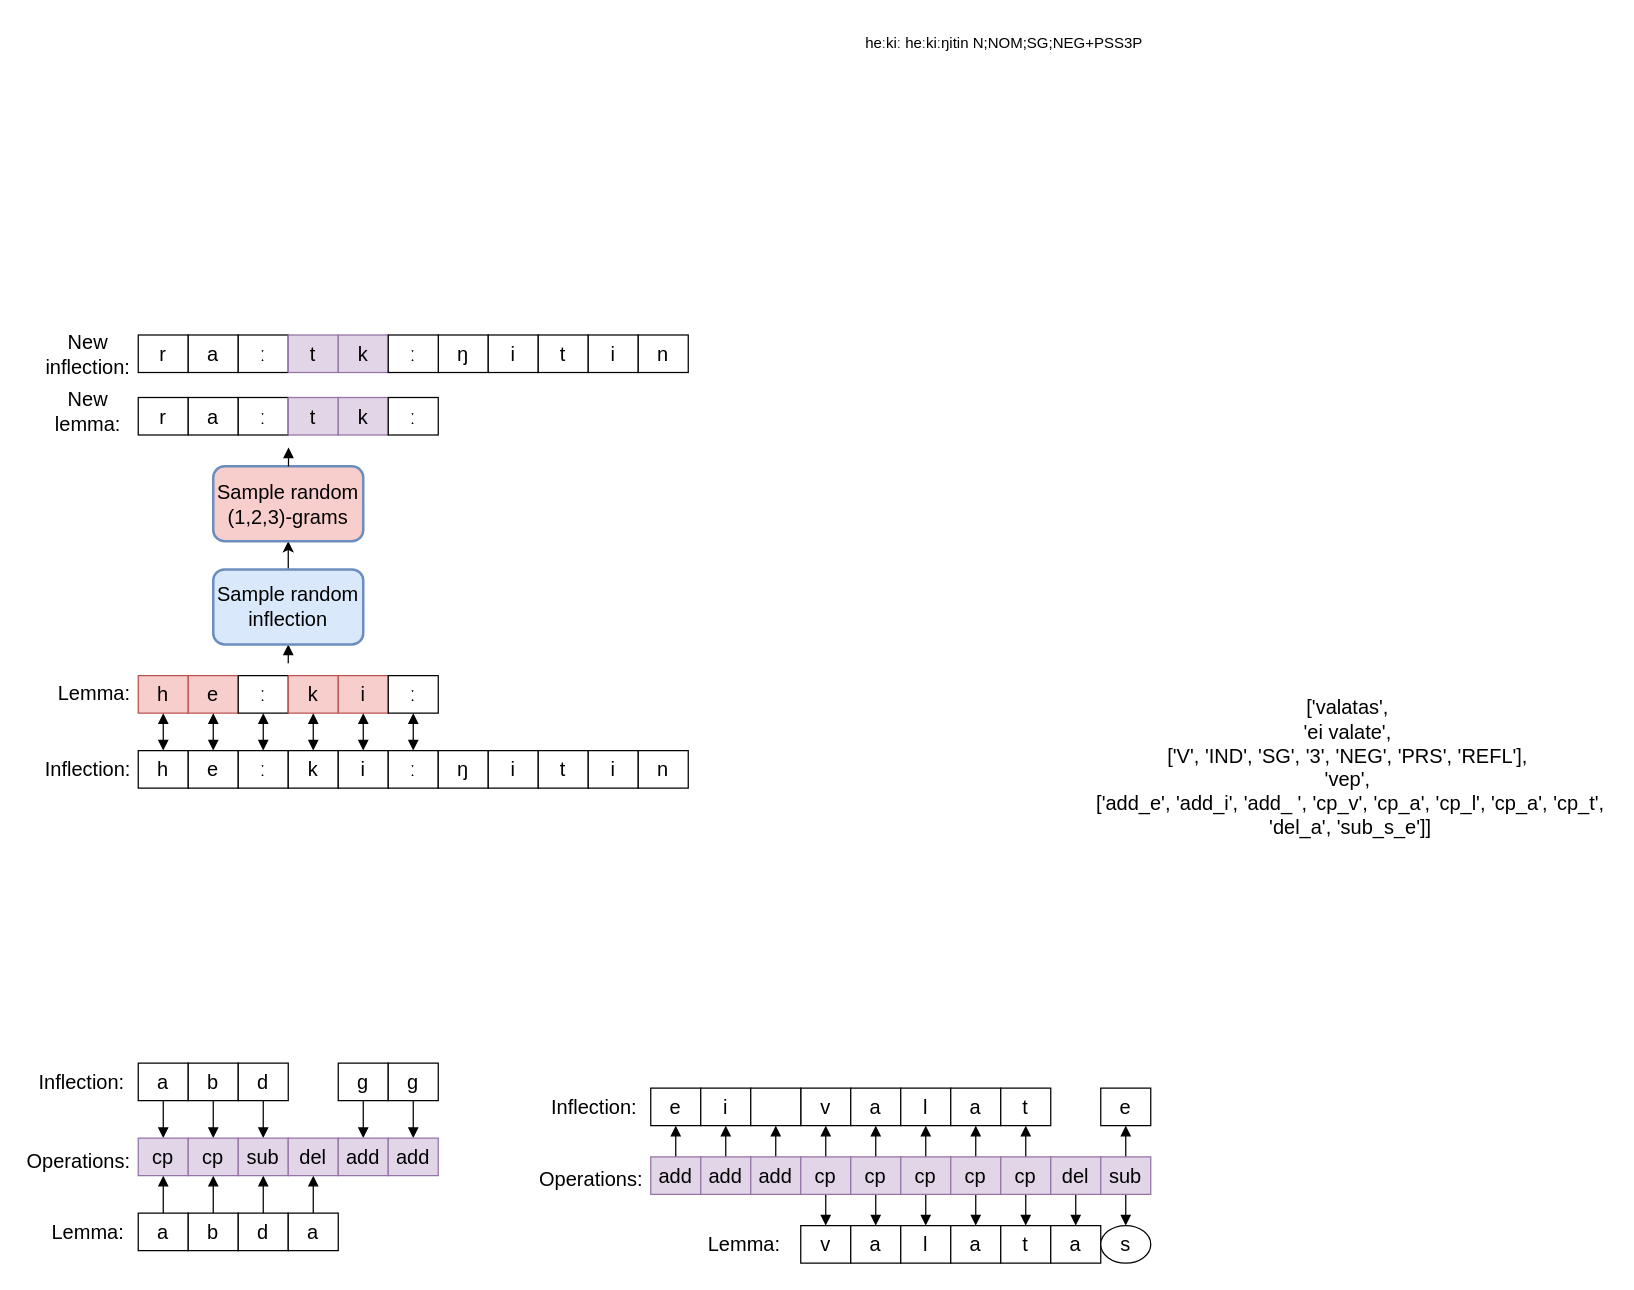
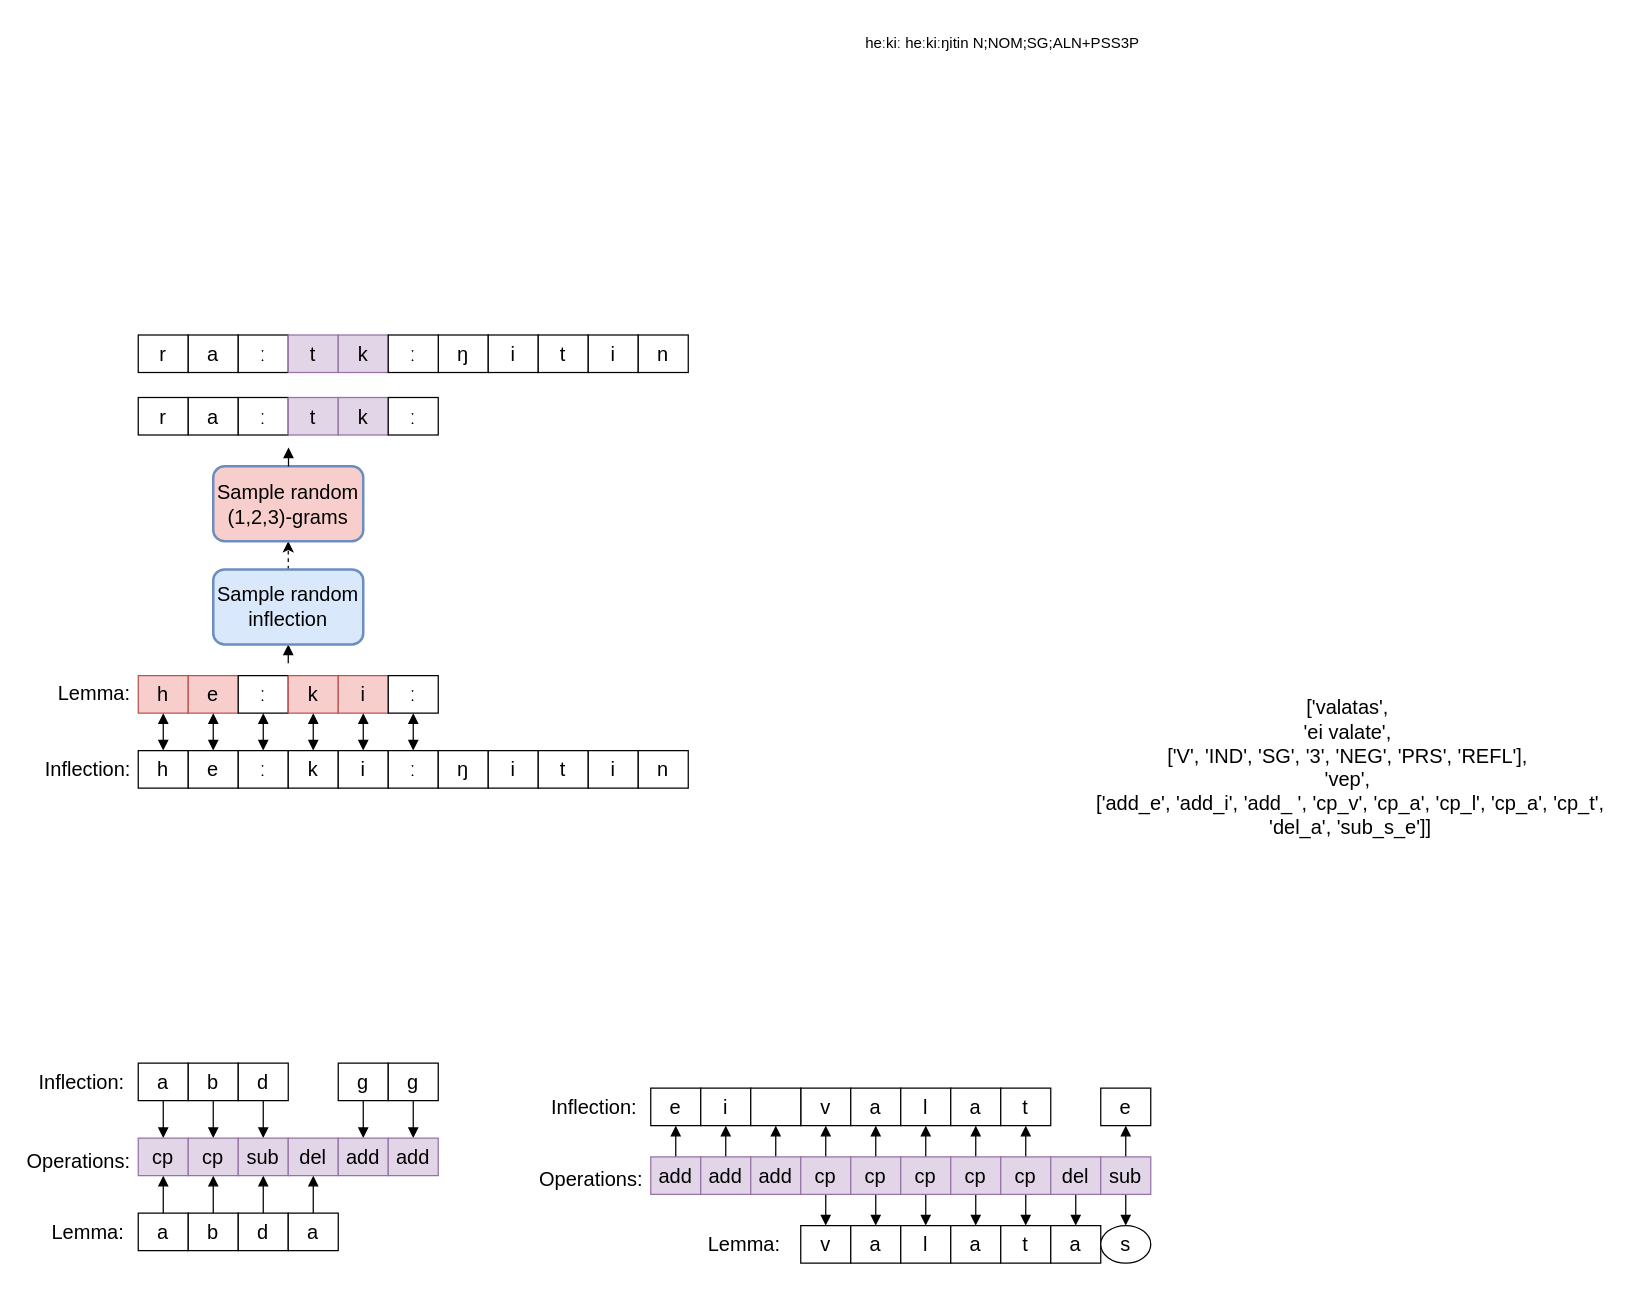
- <mxCell id="2" value="heːkiː&#09;heːkiːŋitin&#09;N;NOM;SG;NEG+PSS3P" style="text;html=1;" parent="1" vertex="1"><mxGeometry x="690" y="20" width="370" height="190" as="geometry" /></mxCell>
+ <mxCell id="2" value="heːkiː&#09;heːkiːŋitin&#09;N;NOM;SG;ALN+PSS3P" style="text;html=1;" parent="1" vertex="1"><mxGeometry x="690" y="20" width="370" height="190" as="geometry" /></mxCell>
- <mxCell id="50" value="New inflection:" style="text;html=1;strokeColor=none;fillColor=none;align=center;verticalAlign=middle;whiteSpace=wrap;rounded=0;fontSize=16;fontStyle=0" parent="1" vertex="1"><mxGeometry x="30" y="260" width="80" height="45" as="geometry" /></mxCell>
- <mxCell id="51" value="New lemma:" style="text;html=1;strokeColor=none;fillColor=none;align=center;verticalAlign=middle;whiteSpace=wrap;rounded=0;fontSize=16;fontStyle=0" parent="1" vertex="1"><mxGeometry x="30" y="308.5" width="80" height="40" as="geometry" /></mxCell>
- <mxCell id="32" style="edgeStyle=orthogonalEdgeStyle;rounded=0;orthogonalLoop=1;jettySize=auto;html=1;exitX=0.5;exitY=0;exitDx=0;exitDy=0;entryX=0.5;entryY=1;entryDx=0;entryDy=0;" edge="1" parent="1" source="33" target="34"><mxGeometry relative="1" as="geometry" /></mxCell>
+ <mxCell id="32" style="edgeStyle=orthogonalEdgeStyle;rounded=0;orthogonalLoop=1;jettySize=auto;html=1;exitX=0.5;exitY=0;exitDx=0;exitDy=0;entryX=0.5;entryY=1;entryDx=0;entryDy=0;dashed=1;" edge="1" parent="1" source="33" target="34"><mxGeometry relative="1" as="geometry" /></mxCell>
